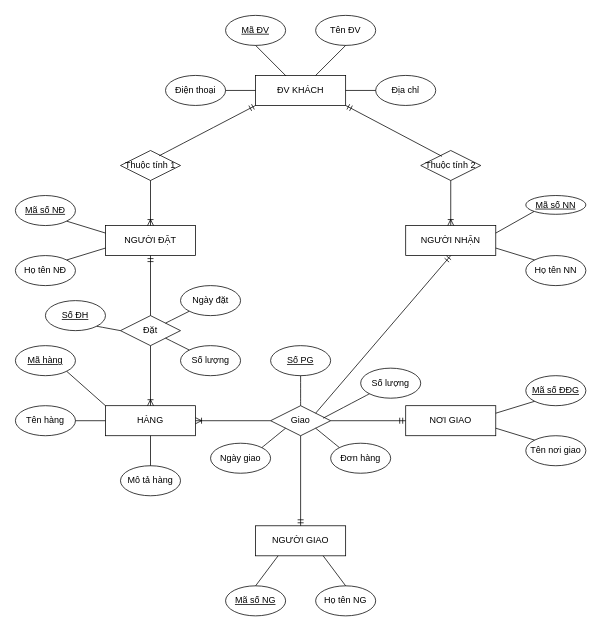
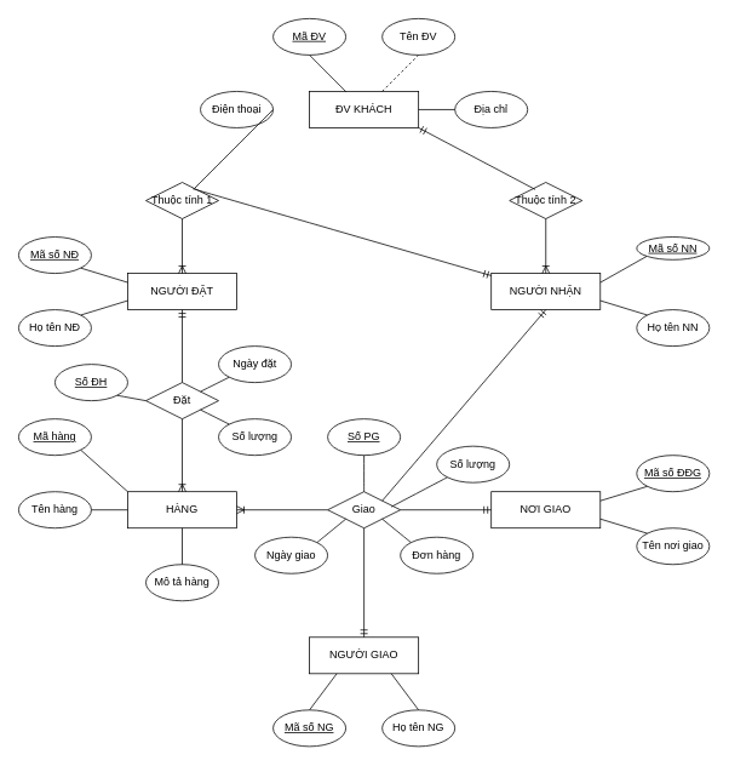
- <mxCell id="10" value="" style="endArrow=none;html=1;rounded=0;entryX=0.5;entryY=1;entryDx=0;entryDy=0;" edge="1" parent="1" source="2" target="4"><mxGeometry width="50" height="50" relative="1" as="geometry"><mxPoint x="370" y="300" as="sourcePoint" /><mxPoint x="420" y="250" as="targetPoint" /></mxGeometry></mxCell>
+ <mxCell id="10" value="" style="endArrow=none;html=1;rounded=0;entryX=0.5;entryY=1;entryDx=0;entryDy=0;dashed=1;" edge="1" parent="1" source="2" target="4"><mxGeometry width="50" height="50" relative="1" as="geometry"><mxPoint x="370" y="300" as="sourcePoint" /><mxPoint x="420" y="250" as="targetPoint" /></mxGeometry></mxCell>
- <mxCell id="7" value="" style="endArrow=none;html=1;rounded=0;exitX=1;exitY=0.5;exitDx=0;exitDy=0;entryX=0;entryY=0.5;entryDx=0;entryDy=0;" edge="1" parent="1" source="6" target="2"><mxGeometry width="50" height="50" relative="1" as="geometry"><mxPoint x="370" y="300" as="sourcePoint" /><mxPoint x="420" y="250" as="targetPoint" /></mxGeometry></mxCell>
+ <mxCell id="7" value="" style="endArrow=none;html=1;rounded=0;exitX=1;exitY=0.5;exitDx=0;exitDy=0;" edge="1" parent="1" source="6" target="29"><mxGeometry width="50" height="50" relative="1" as="geometry"><mxPoint x="370" y="300" as="sourcePoint" /><mxPoint x="420" y="250" as="targetPoint" /></mxGeometry></mxCell>
- <mxCell id="48" value="" style="endArrow=ERmandOne;html=1;entryX=0;entryY=1;entryDx=0;entryDy=0;exitX=0.645;exitY=0.175;exitDx=0;exitDy=0;exitPerimeter=0;curved=1;endFill=0;" edge="1" parent="1" source="29" target="2"><mxGeometry width="50" height="50" relative="1" as="geometry"><mxPoint x="370" y="290" as="sourcePoint" /><mxPoint x="420" y="240" as="targetPoint" /></mxGeometry></mxCell>
+ <mxCell id="48" value="" style="endArrow=ERmandOne;html=1;exitX=0.645;exitY=0.175;exitDx=0;exitDy=0;exitPerimeter=0;curved=1;endFill=0;" edge="1" parent="1" source="29" target="14"><mxGeometry width="50" height="50" relative="1" as="geometry"><mxPoint x="370" y="290" as="sourcePoint" /><mxPoint x="420" y="240" as="targetPoint" /></mxGeometry></mxCell>
